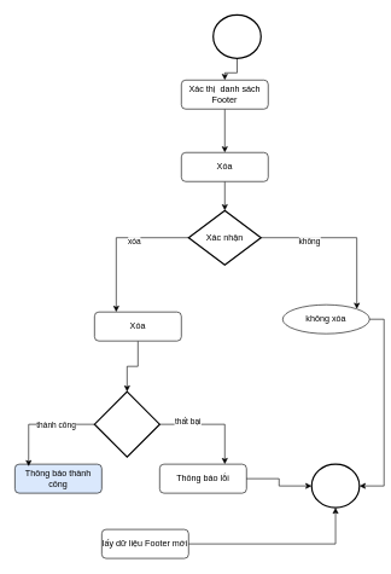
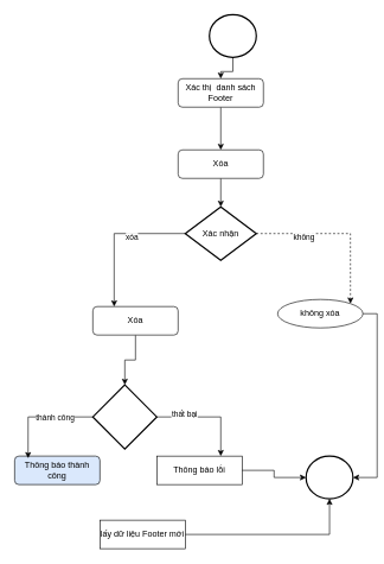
- <mxCell id="11" style="edgeStyle=orthogonalEdgeStyle;rounded=0;orthogonalLoop=1;jettySize=auto;html=1;entryX=1;entryY=0;entryDx=0;entryDy=0;" edge="1" parent="1" source="13" target="16"><mxGeometry relative="1" as="geometry" /></mxCell>
+ <mxCell id="11" style="edgeStyle=orthogonalEdgeStyle;rounded=0;orthogonalLoop=1;jettySize=auto;html=1;entryX=1;entryY=0;entryDx=0;entryDy=0;dashed=1;" edge="1" parent="1" source="13" target="16"><mxGeometry relative="1" as="geometry" /></mxCell>
- <mxCell id="24" value="Thông báo lỗi" style="rounded=1;whiteSpace=wrap;html=1;fontSize=12;glass=0;strokeWidth=1;shadow=0;" vertex="1" parent="1"><mxGeometry x="220" y="640" width="120" height="40" as="geometry" /></mxCell>
+ <mxCell id="24" value="Thông báo lỗi" style="whiteSpace=wrap;html=1;fontSize=12;glass=0;strokeWidth=1;shadow=0;rounded=0;" vertex="1" parent="1"><mxGeometry x="220" y="640" width="120" height="40" as="geometry" /></mxCell>
- <mxCell id="23" value="lấy dữ liệu Footer mới" style="rounded=1;whiteSpace=wrap;html=1;fontSize=12;glass=0;strokeWidth=1;shadow=0;" vertex="1" parent="1"><mxGeometry x="140" y="730" width="120" height="40" as="geometry" /></mxCell>
+ <mxCell id="23" value="lấy dữ liệu Footer mới" style="whiteSpace=wrap;html=1;fontSize=12;glass=0;strokeWidth=1;shadow=0;rounded=0;" vertex="1" parent="1"><mxGeometry x="140" y="730" width="120" height="40" as="geometry" /></mxCell>
